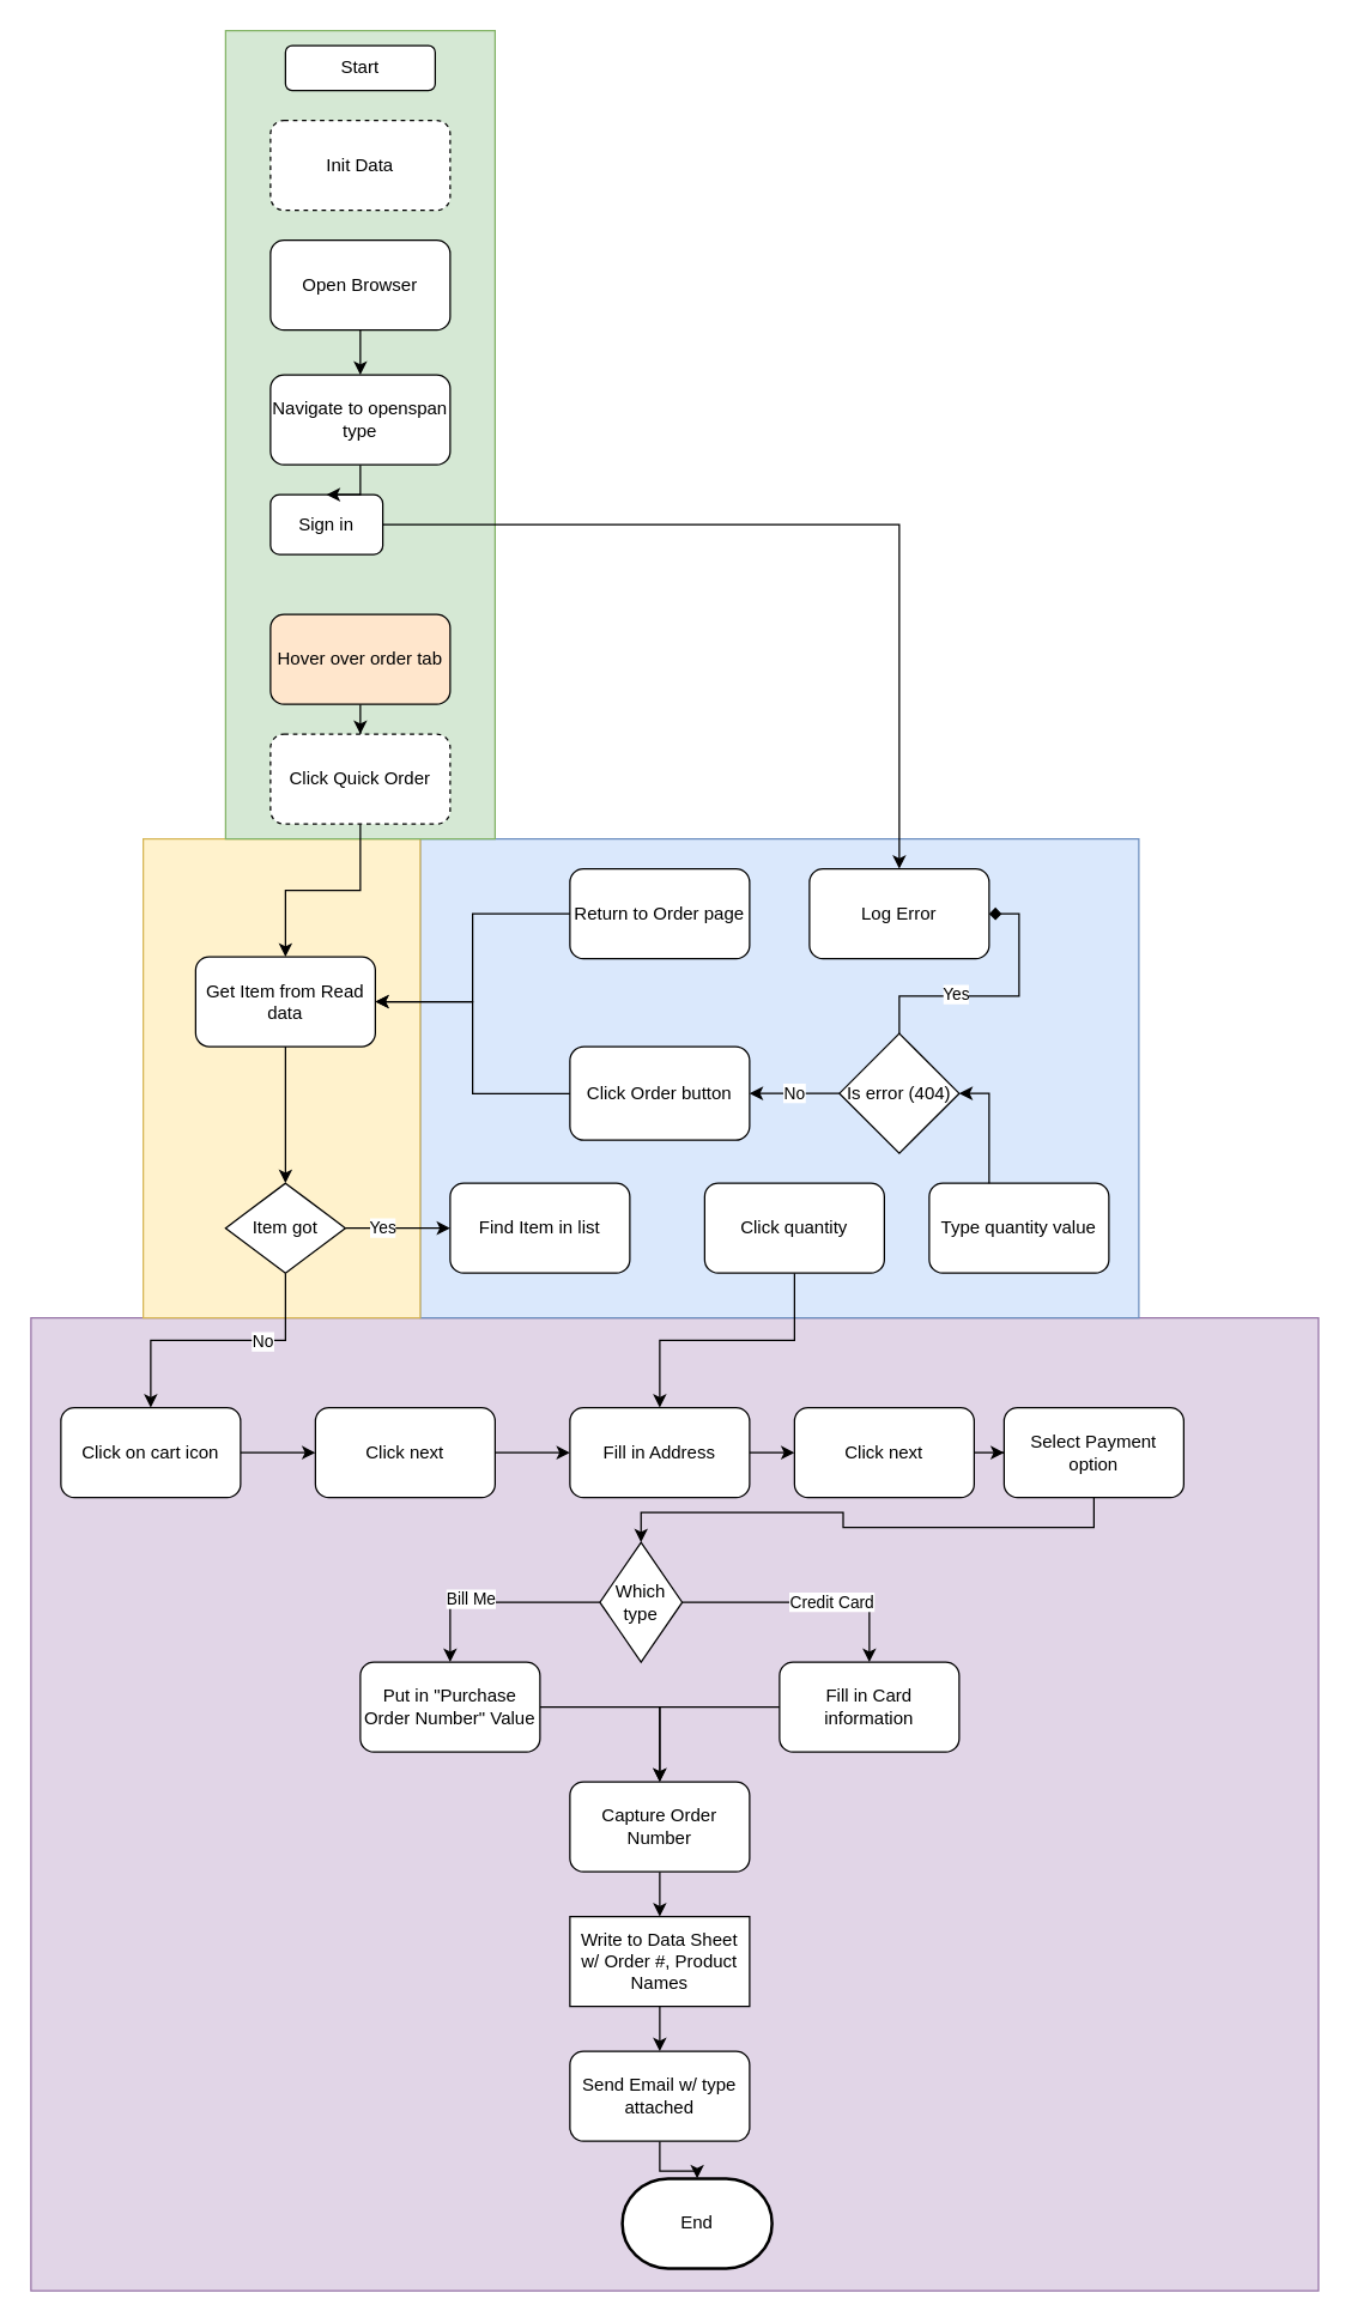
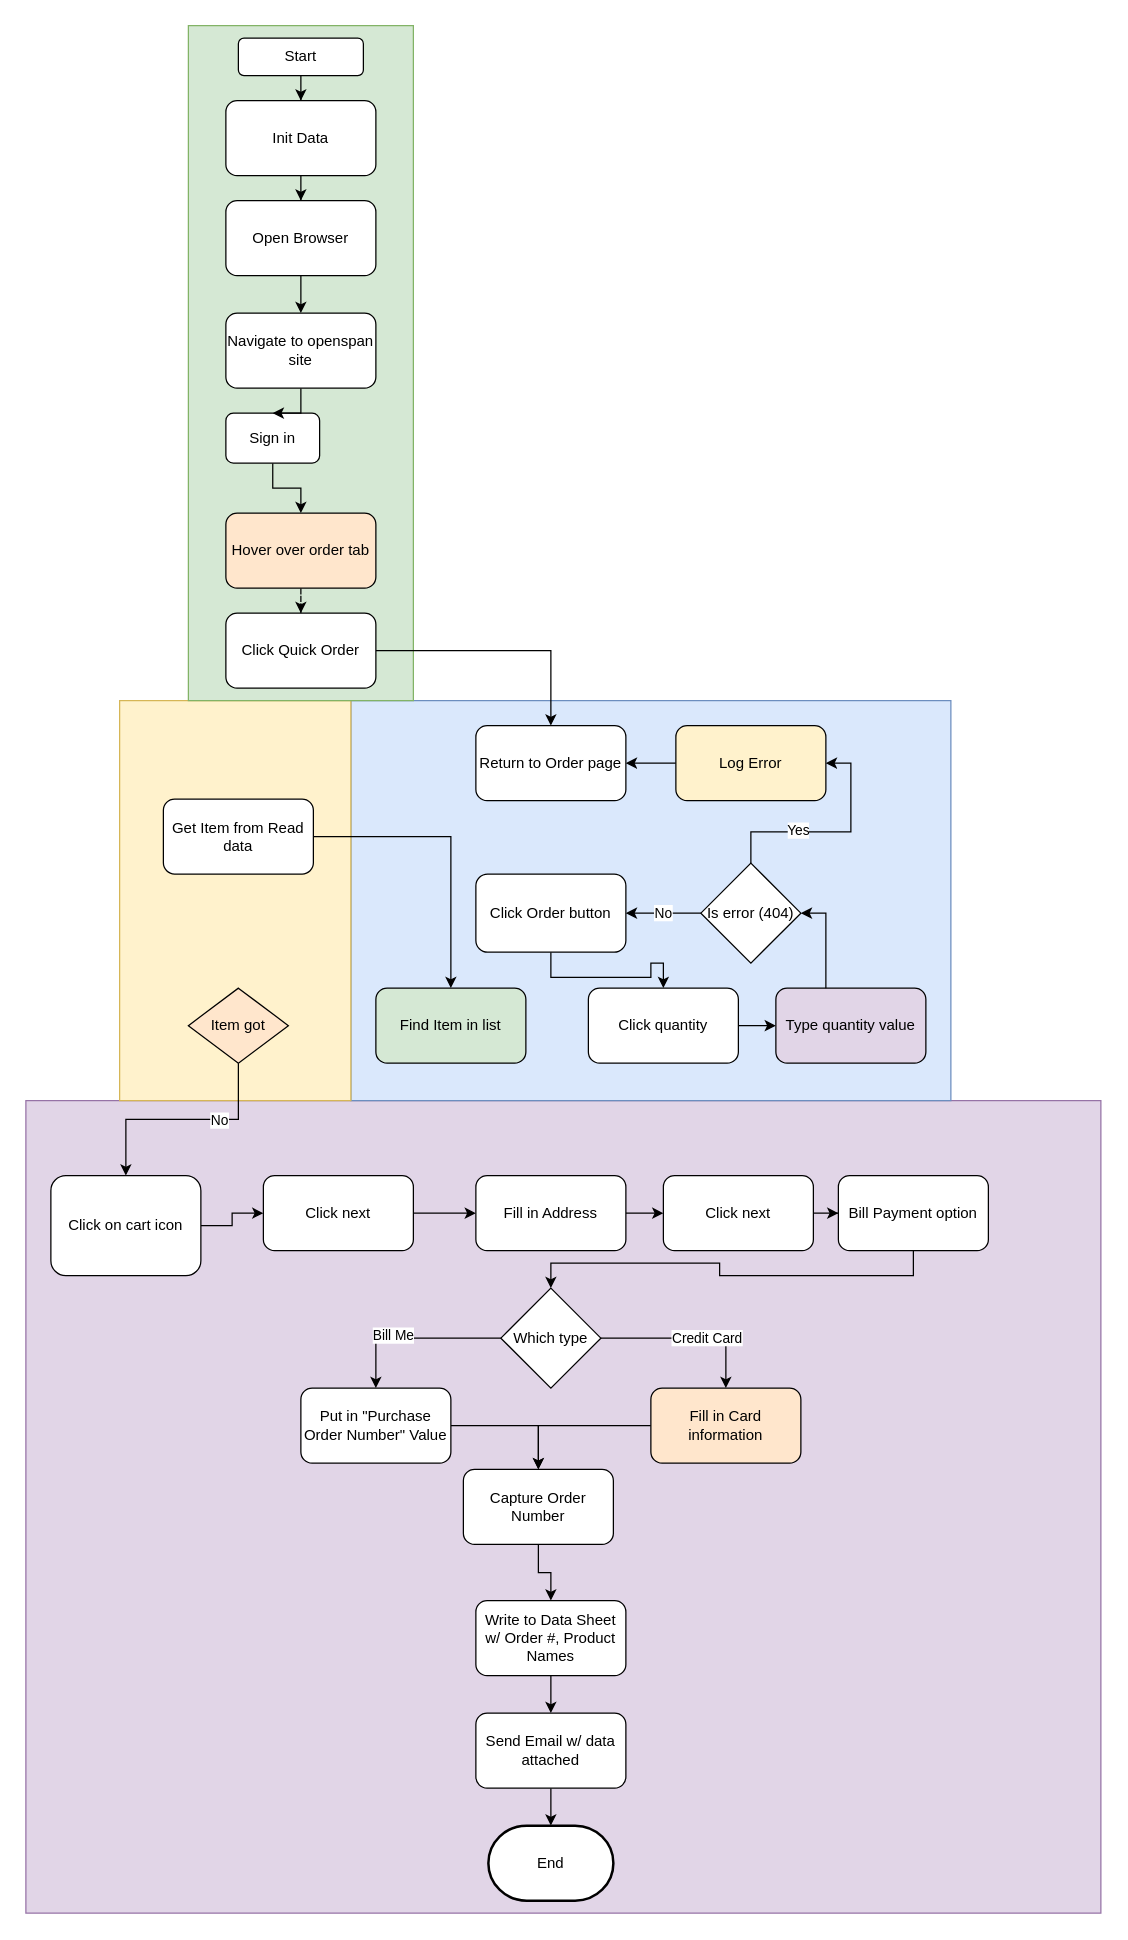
+ <mxCell id="6" style="edgeStyle=orthogonalEdgeStyle;rounded=0;orthogonalLoop=1;jettySize=auto;html=1;" edge="1" parent="1" source="7" target="9"><mxGeometry relative="1" as="geometry" /></mxCell>
- <mxCell id="9" value="Init Data" style="rounded=1;whiteSpace=wrap;html=1;dashed=1;" vertex="1" parent="1"><mxGeometry x="180" y="80" width="120" height="60" as="geometry" /></mxCell>
+ <mxCell id="9" value="Init Data" style="rounded=1;whiteSpace=wrap;html=1;" vertex="1" parent="1"><mxGeometry x="180" y="80" width="120" height="60" as="geometry" /></mxCell>
+ <mxCell id="8" style="edgeStyle=orthogonalEdgeStyle;rounded=0;orthogonalLoop=1;jettySize=auto;html=1;entryX=0.5;entryY=0;entryDx=0;entryDy=0;" edge="1" parent="1" source="9" target="63"><mxGeometry relative="1" as="geometry" /></mxCell>
- <mxCell id="65" value="Navigate to openspan type" style="rounded=1;whiteSpace=wrap;html=1;" vertex="1" parent="1"><mxGeometry x="180" y="250" width="120" height="60" as="geometry" /></mxCell>
+ <mxCell id="65" value="Navigate to openspan site" style="rounded=1;whiteSpace=wrap;html=1;" vertex="1" parent="1"><mxGeometry x="180" y="250" width="120" height="60" as="geometry" /></mxCell>
- <mxCell id="10" style="edgeStyle=orthogonalEdgeStyle;rounded=0;orthogonalLoop=1;jettySize=auto;html=1;" edge="1" parent="1" source="11" target="61"><mxGeometry relative="1" as="geometry" /></mxCell>
+ <mxCell id="10" style="edgeStyle=orthogonalEdgeStyle;rounded=0;orthogonalLoop=1;jettySize=auto;html=1;" edge="1" parent="1" source="11" target="13"><mxGeometry relative="1" as="geometry" /></mxCell>
- <mxCell id="12" style="edgeStyle=orthogonalEdgeStyle;rounded=0;orthogonalLoop=1;jettySize=auto;html=1;entryX=0.5;entryY=0;entryDx=0;entryDy=0;" edge="1" parent="1" source="13" target="15"><mxGeometry relative="1" as="geometry" /></mxCell>
+ <mxCell id="12" style="edgeStyle=orthogonalEdgeStyle;rounded=0;orthogonalLoop=1;jettySize=auto;html=1;entryX=0.5;entryY=0;entryDx=0;entryDy=0;dashed=1;" edge="1" parent="1" source="13" target="15"><mxGeometry relative="1" as="geometry" /></mxCell>
- <mxCell id="15" value="Click Quick Order" style="rounded=1;whiteSpace=wrap;html=1;dashed=1;" vertex="1" parent="1"><mxGeometry x="180" y="490" width="120" height="60" as="geometry" /></mxCell>
+ <mxCell id="15" value="Click Quick Order" style="rounded=1;whiteSpace=wrap;html=1;" vertex="1" parent="1"><mxGeometry x="180" y="490" width="120" height="60" as="geometry" /></mxCell>
- <mxCell id="14" style="edgeStyle=orthogonalEdgeStyle;rounded=0;orthogonalLoop=1;jettySize=auto;html=1;entryX=0.5;entryY=0;entryDx=0;entryDy=0;" edge="1" parent="1" source="15" target="18"><mxGeometry relative="1" as="geometry" /></mxCell>
+ <mxCell id="14" style="edgeStyle=orthogonalEdgeStyle;rounded=0;orthogonalLoop=1;jettySize=auto;html=1;" edge="1" parent="1" source="15" target="67"><mxGeometry relative="1" as="geometry" /></mxCell>
- <mxCell id="66" style="edgeStyle=orthogonalEdgeStyle;rounded=0;orthogonalLoop=1;jettySize=auto;html=1;entryX=1;entryY=0.5;entryDx=0;entryDy=0;" edge="1" parent="1" source="67" target="18"><mxGeometry relative="1" as="geometry" /></mxCell>
+ <mxCell id="60" style="edgeStyle=orthogonalEdgeStyle;rounded=0;orthogonalLoop=1;jettySize=auto;html=1;entryX=1;entryY=0.5;entryDx=0;entryDy=0;" edge="1" parent="1" source="61" target="67"><mxGeometry relative="1" as="geometry" /></mxCell>
- <mxCell id="61" value="Log Error" style="rounded=1;whiteSpace=wrap;html=1;" vertex="1" parent="1"><mxGeometry x="540" y="580" width="120" height="60" as="geometry" /></mxCell>
+ <mxCell id="61" value="Log Error" style="rounded=1;whiteSpace=wrap;html=1;fillColor=#fff2cc;" vertex="1" parent="1"><mxGeometry x="540" y="580" width="120" height="60" as="geometry" /></mxCell>
- <mxCell id="31" style="edgeStyle=orthogonalEdgeStyle;rounded=0;orthogonalLoop=1;jettySize=auto;html=1;entryX=1;entryY=0.5;entryDx=0;entryDy=0;exitX=0.5;exitY=0;exitDx=0;exitDy=0;endArrow=diamond;" edge="1" parent="1" source="33" target="61"><mxGeometry relative="1" as="geometry" /></mxCell>
+ <mxCell id="31" style="edgeStyle=orthogonalEdgeStyle;rounded=0;orthogonalLoop=1;jettySize=auto;html=1;entryX=1;entryY=0.5;entryDx=0;entryDy=0;exitX=0.5;exitY=0;exitDx=0;exitDy=0;" edge="1" parent="1" source="33" target="61"><mxGeometry relative="1" as="geometry" /></mxCell>
- <mxCell id="28" style="edgeStyle=orthogonalEdgeStyle;rounded=0;orthogonalLoop=1;jettySize=auto;html=1;entryX=1;entryY=0.5;entryDx=0;entryDy=0;" edge="1" parent="1" source="29" target="18"><mxGeometry relative="1" as="geometry" /></mxCell>
+ <mxCell id="28" style="edgeStyle=orthogonalEdgeStyle;rounded=0;orthogonalLoop=1;jettySize=auto;html=1;" edge="1" parent="1" source="29" target="25"><mxGeometry relative="1" as="geometry" /></mxCell>
- <mxCell id="17" style="edgeStyle=orthogonalEdgeStyle;rounded=0;orthogonalLoop=1;jettySize=auto;html=1;entryX=0.5;entryY=0;entryDx=0;entryDy=0;" edge="1" parent="1" source="18" target="23"><mxGeometry relative="1" as="geometry" /></mxCell>
+ <mxCell id="17" style="edgeStyle=orthogonalEdgeStyle;rounded=0;orthogonalLoop=1;jettySize=auto;html=1;" edge="1" parent="1" source="18" target="16"><mxGeometry relative="1" as="geometry" /></mxCell>
- <mxCell id="23" value="Item got" style="rhombus;whiteSpace=wrap;html=1;" vertex="1" parent="1"><mxGeometry x="150" y="790" width="80" height="60" as="geometry" /></mxCell>
+ <mxCell id="23" value="Item got" style="rhombus;whiteSpace=wrap;html=1;fillColor=#ffe6cc;" vertex="1" parent="1"><mxGeometry x="150" y="790" width="80" height="60" as="geometry" /></mxCell>
- <mxCell id="19" style="edgeStyle=orthogonalEdgeStyle;rounded=0;orthogonalLoop=1;jettySize=auto;html=1;entryX=0;entryY=0.5;entryDx=0;entryDy=0;" edge="1" parent="1" source="23" target="16"><mxGeometry relative="1" as="geometry" /></mxCell>
- <mxCell id="20" value="Yes" style="edgeLabel;html=1;align=center;verticalAlign=middle;resizable=0;points=[];" vertex="1" connectable="0" parent="19"><mxGeometry x="0.25" y="1" relative="1" as="geometry"><mxPoint x="-20" as="offset" /></mxGeometry></mxCell>
- <mxCell id="16" value="Find Item in list" style="rounded=1;whiteSpace=wrap;html=1;" vertex="1" parent="1"><mxGeometry x="300" y="790" width="120" height="60" as="geometry" /></mxCell>
+ <mxCell id="16" value="Find Item in list" style="rounded=1;whiteSpace=wrap;html=1;fillColor=#d5e8d4;" vertex="1" parent="1"><mxGeometry x="300" y="790" width="120" height="60" as="geometry" /></mxCell>
- <mxCell id="27" value="Type quantity value" style="rounded=1;whiteSpace=wrap;html=1;" vertex="1" parent="1"><mxGeometry x="620" y="790" width="120" height="60" as="geometry" /></mxCell>
+ <mxCell id="27" value="Type quantity value" style="rounded=1;whiteSpace=wrap;html=1;fillColor=#e1d5e7;" vertex="1" parent="1"><mxGeometry x="620" y="790" width="120" height="60" as="geometry" /></mxCell>
- <mxCell id="24" style="edgeStyle=orthogonalEdgeStyle;rounded=0;orthogonalLoop=1;jettySize=auto;html=1;" edge="1" parent="1" source="25" target="39"><mxGeometry relative="1" as="geometry" /></mxCell>
+ <mxCell id="24" style="edgeStyle=orthogonalEdgeStyle;rounded=0;orthogonalLoop=1;jettySize=auto;html=1;" edge="1" parent="1" source="25" target="27"><mxGeometry relative="1" as="geometry" /></mxCell>
- <mxCell id="35" value="Click on cart icon" style="rounded=1;whiteSpace=wrap;html=1;" vertex="1" parent="1"><mxGeometry x="40" y="940" width="120" height="60" as="geometry" /></mxCell>
+ <mxCell id="35" value="Click on cart icon" style="rounded=1;whiteSpace=wrap;html=1;" vertex="1" parent="1"><mxGeometry x="40" y="940" width="120" height="80" as="geometry" /></mxCell>
- <mxCell id="43" value="Select Payment option" style="rounded=1;whiteSpace=wrap;html=1;" vertex="1" parent="1"><mxGeometry x="670" y="940" width="120" height="60" as="geometry" /></mxCell>
+ <mxCell id="43" value="Bill Payment option" style="rounded=1;whiteSpace=wrap;html=1;" vertex="1" parent="1"><mxGeometry x="670" y="940" width="120" height="60" as="geometry" /></mxCell>
- <mxCell id="48" value="Which type" style="rhombus;whiteSpace=wrap;html=1;" vertex="1" parent="1"><mxGeometry x="400" y="1030" width="55" height="80" as="geometry" /></mxCell>
+ <mxCell id="48" value="Which type" style="rhombus;whiteSpace=wrap;html=1;" vertex="1" parent="1"><mxGeometry x="400" y="1030" width="80" height="80" as="geometry" /></mxCell>
- <mxCell id="50" value="Fill in Card information" style="rounded=1;whiteSpace=wrap;html=1;" vertex="1" parent="1"><mxGeometry x="520" y="1110" width="120" height="60" as="geometry" /></mxCell>
+ <mxCell id="50" value="Fill in Card information" style="rounded=1;whiteSpace=wrap;html=1;fillColor=#ffe6cc;" vertex="1" parent="1"><mxGeometry x="520" y="1110" width="120" height="60" as="geometry" /></mxCell>
- <mxCell id="54" value="Capture Order Number" style="rounded=1;whiteSpace=wrap;html=1;" vertex="1" parent="1"><mxGeometry x="380" y="1190" width="120" height="60" as="geometry" /></mxCell>
+ <mxCell id="54" value="Capture Order Number" style="rounded=1;whiteSpace=wrap;html=1;" vertex="1" parent="1"><mxGeometry x="370" y="1175" width="120" height="60" as="geometry" /></mxCell>
- <mxCell id="56" value="&lt;div&gt;Write to Data Sheet&lt;/div&gt;&lt;div&gt;w/ Order #, Product Names&lt;br&gt;&lt;/div&gt;" style="whiteSpace=wrap;html=1;rounded=0;" vertex="1" parent="1"><mxGeometry x="380" y="1280" width="120" height="60" as="geometry" /></mxCell>
+ <mxCell id="56" value="&lt;div&gt;Write to Data Sheet&lt;/div&gt;&lt;div&gt;w/ Order #, Product Names&lt;br&gt;&lt;/div&gt;" style="rounded=1;whiteSpace=wrap;html=1;" vertex="1" parent="1"><mxGeometry x="380" y="1280" width="120" height="60" as="geometry" /></mxCell>
- <mxCell id="58" value="Send Email w/ type attached" style="rounded=1;whiteSpace=wrap;html=1;" vertex="1" parent="1"><mxGeometry x="380" y="1370" width="120" height="60" as="geometry" /></mxCell>
+ <mxCell id="58" value="Send Email w/ data attached" style="rounded=1;whiteSpace=wrap;html=1;" vertex="1" parent="1"><mxGeometry x="380" y="1370" width="120" height="60" as="geometry" /></mxCell>
- <mxCell id="59" value="End" style="strokeWidth=2;html=1;shape=mxgraph.flowchart.terminator;whiteSpace=wrap;" vertex="1" parent="1"><mxGeometry x="415" y="1455" width="100" height="60" as="geometry" /></mxCell>
+ <mxCell id="59" value="End" style="strokeWidth=2;html=1;shape=mxgraph.flowchart.terminator;whiteSpace=wrap;" vertex="1" parent="1"><mxGeometry x="390" y="1460" width="100" height="60" as="geometry" /></mxCell>
